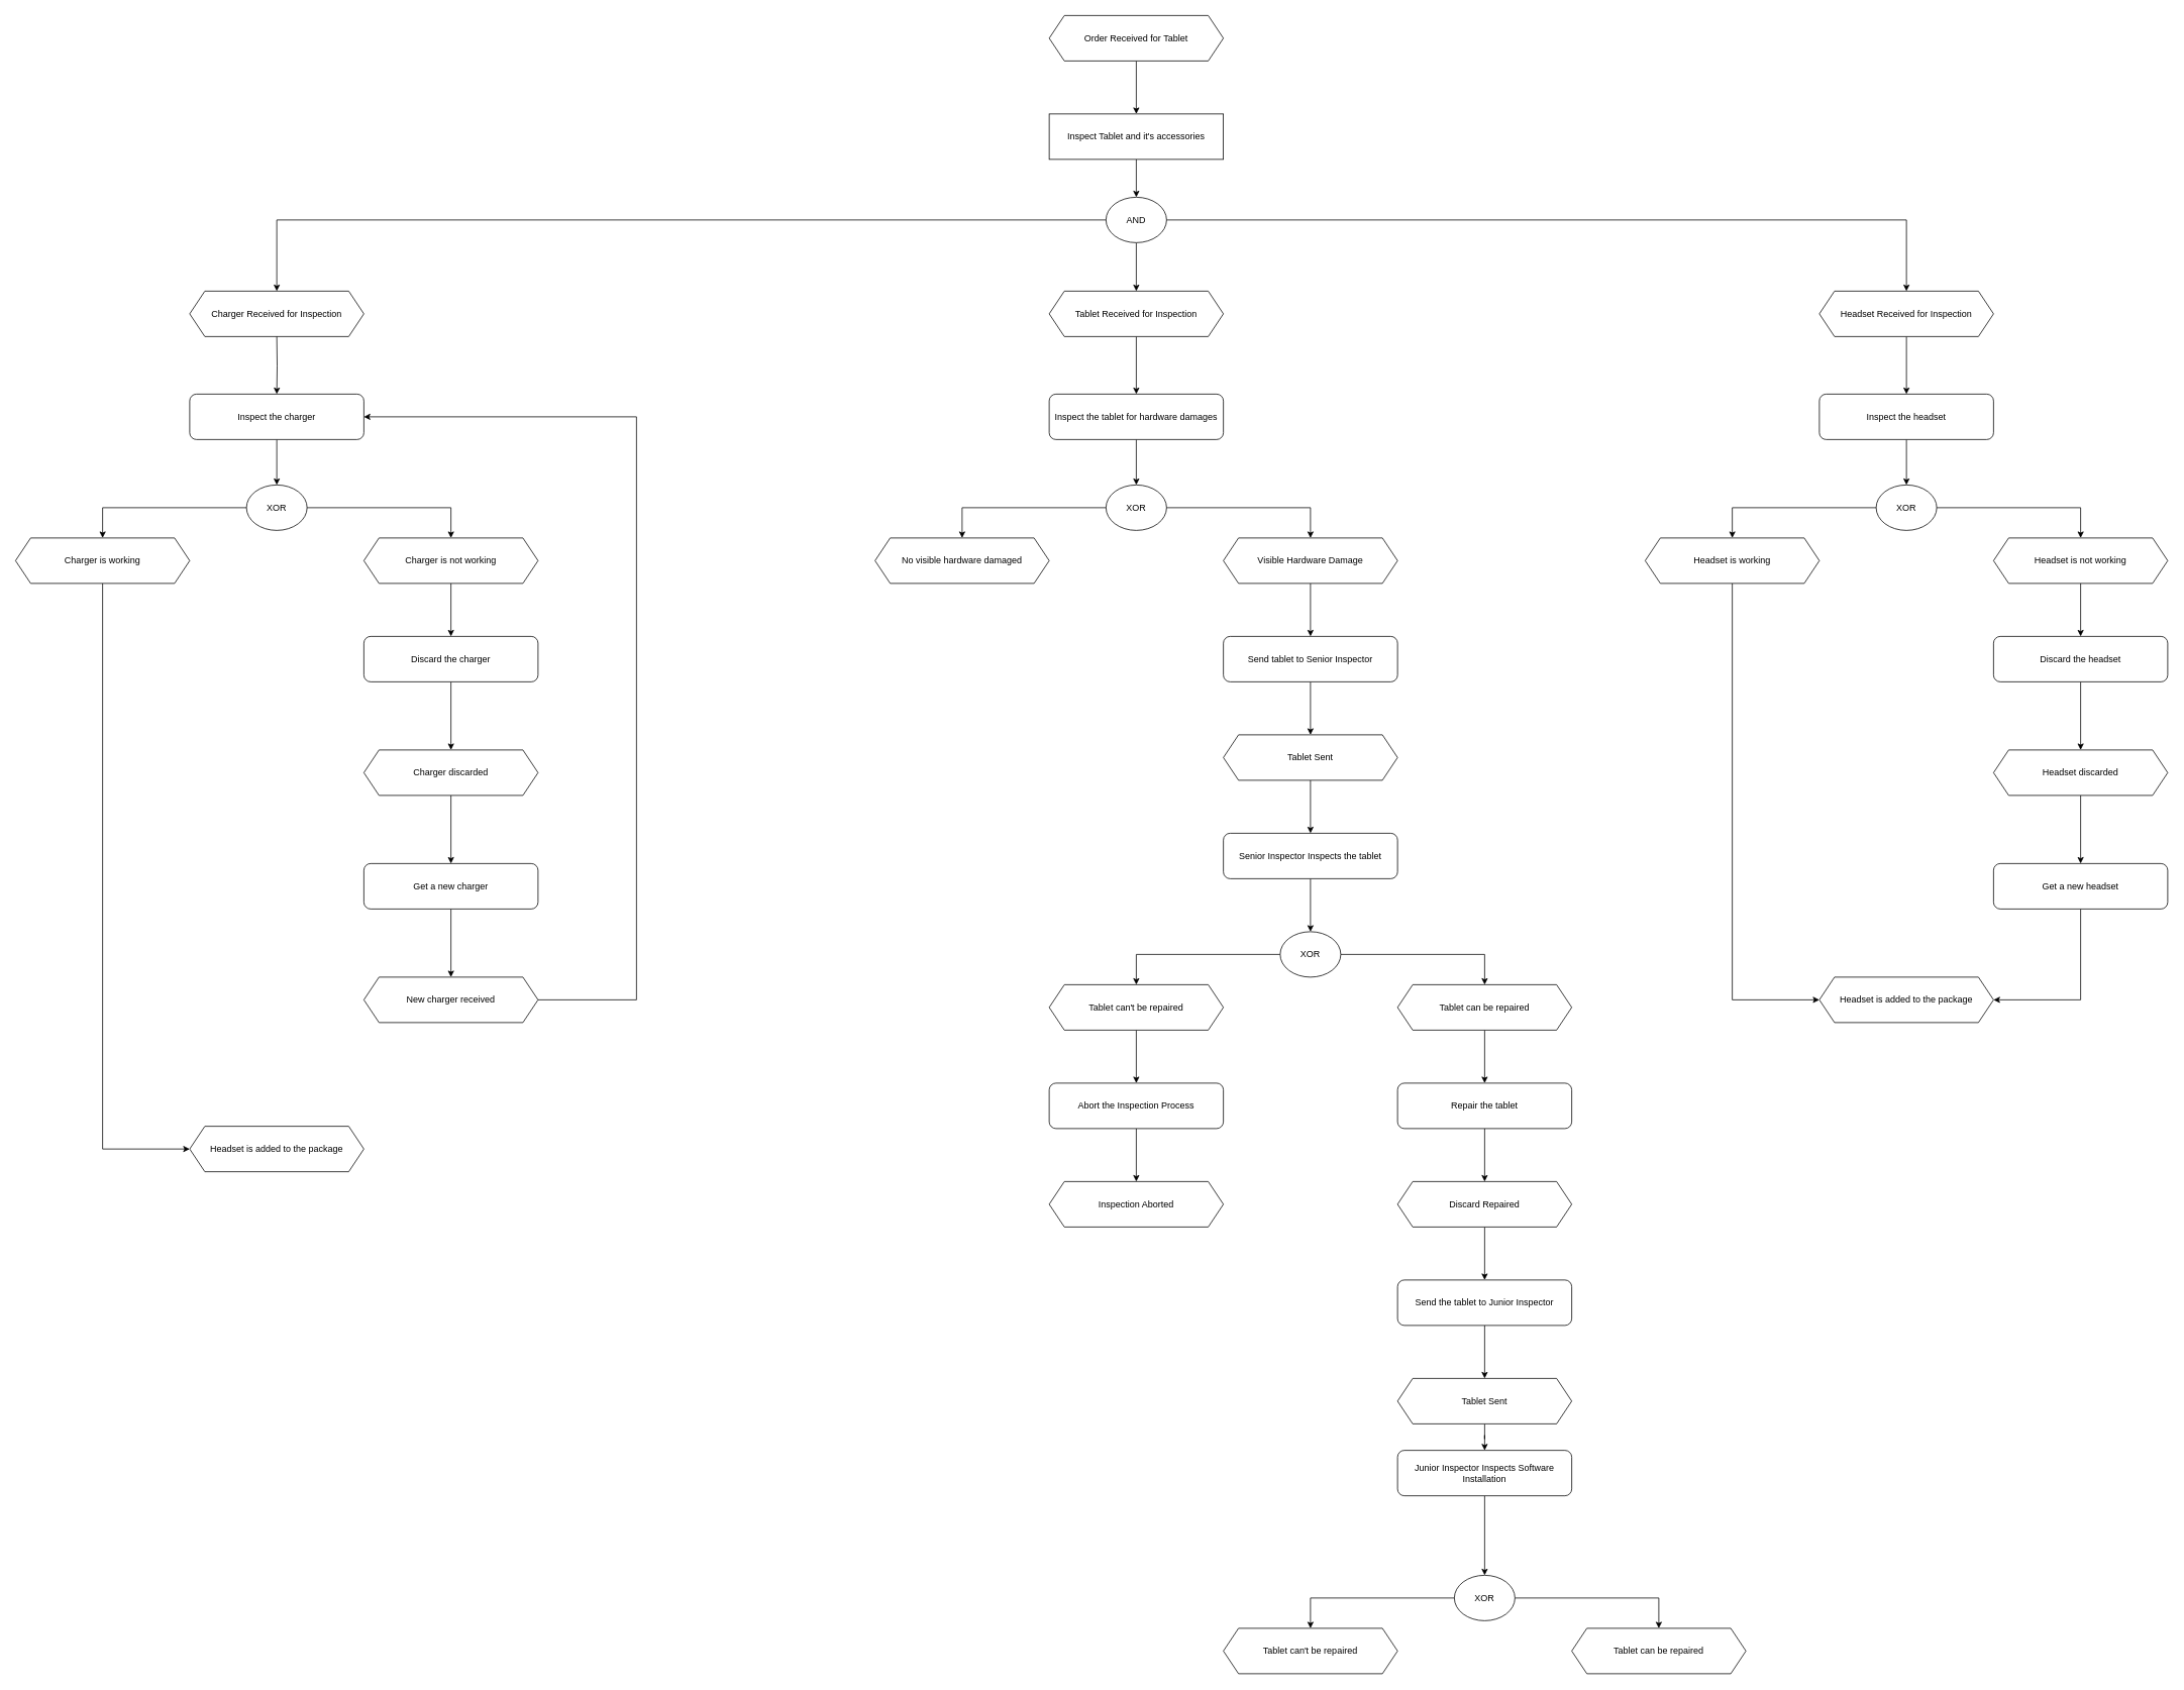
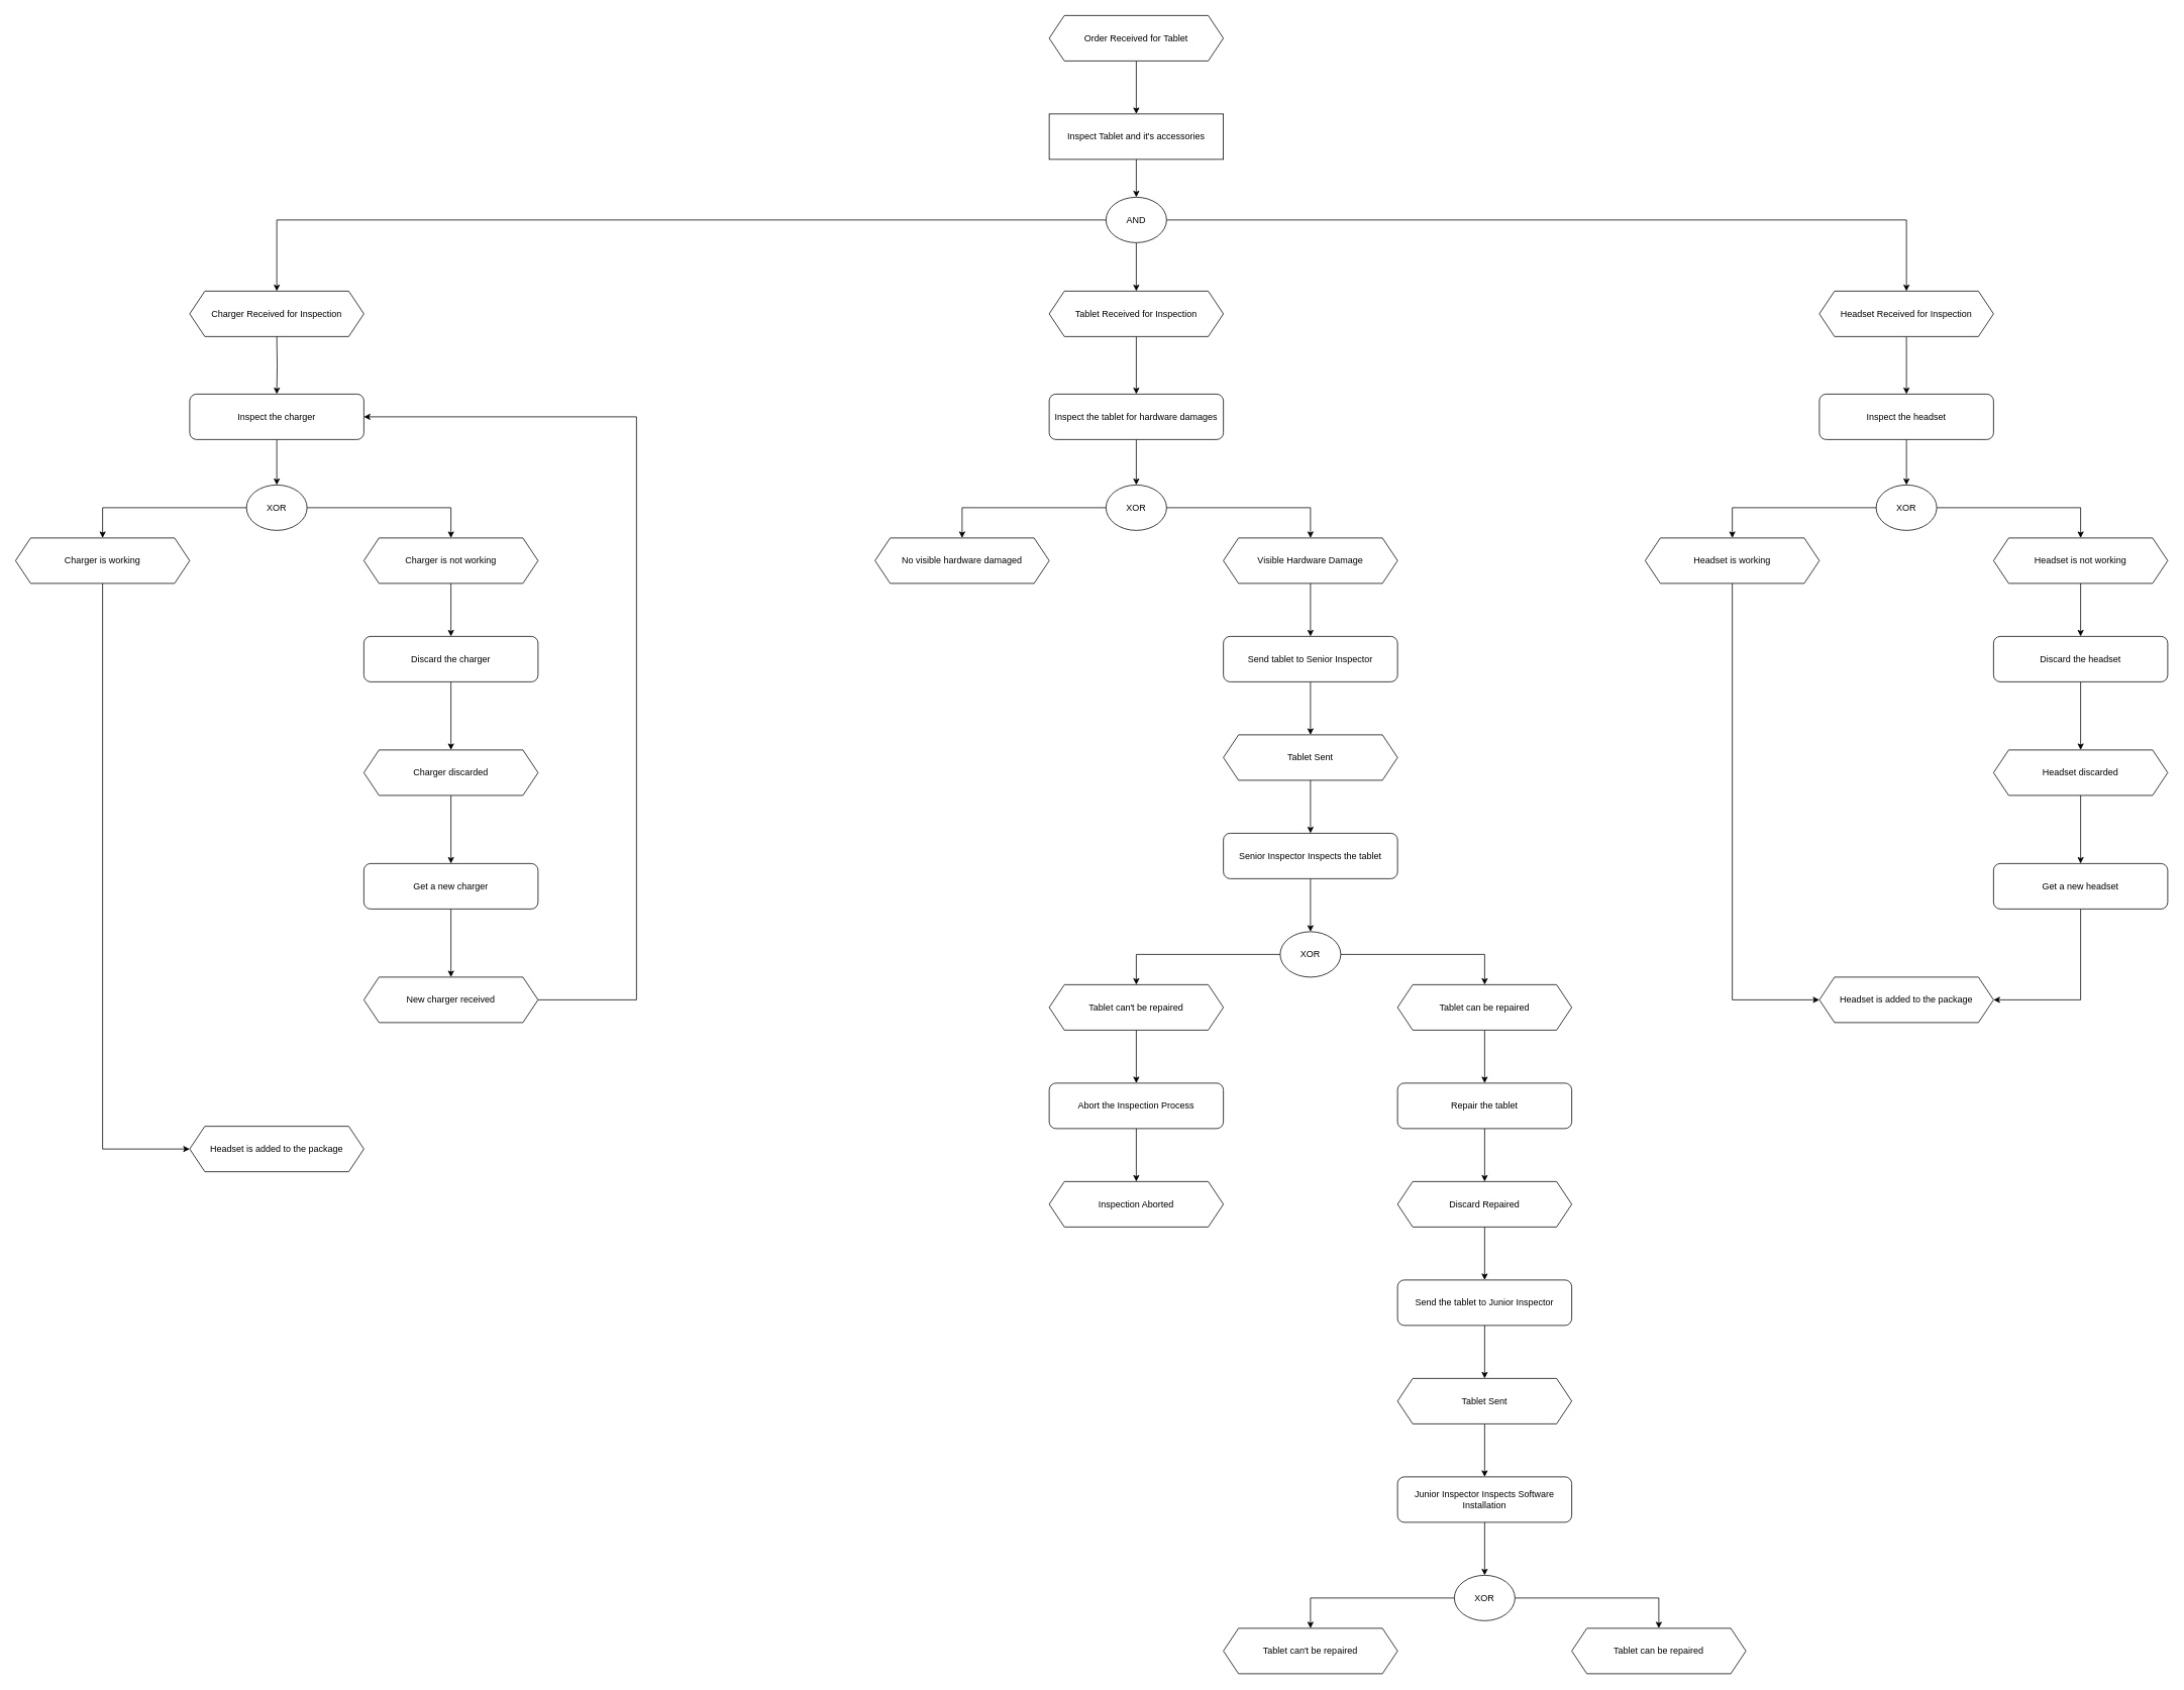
- <mxCell id="83" value="Junior Inspector Inspects Software Installation" style="rounded=1;whiteSpace=wrap;html=1;" vertex="1" parent="1"><mxGeometry x="1845" y="1915" width="230" height="60" as="geometry" /></mxCell>
+ <mxCell id="83" value="Junior Inspector Inspects Software Installation" style="rounded=1;whiteSpace=wrap;html=1;" vertex="1" parent="1"><mxGeometry x="1845" y="1950" width="230" height="60" as="geometry" /></mxCell>
